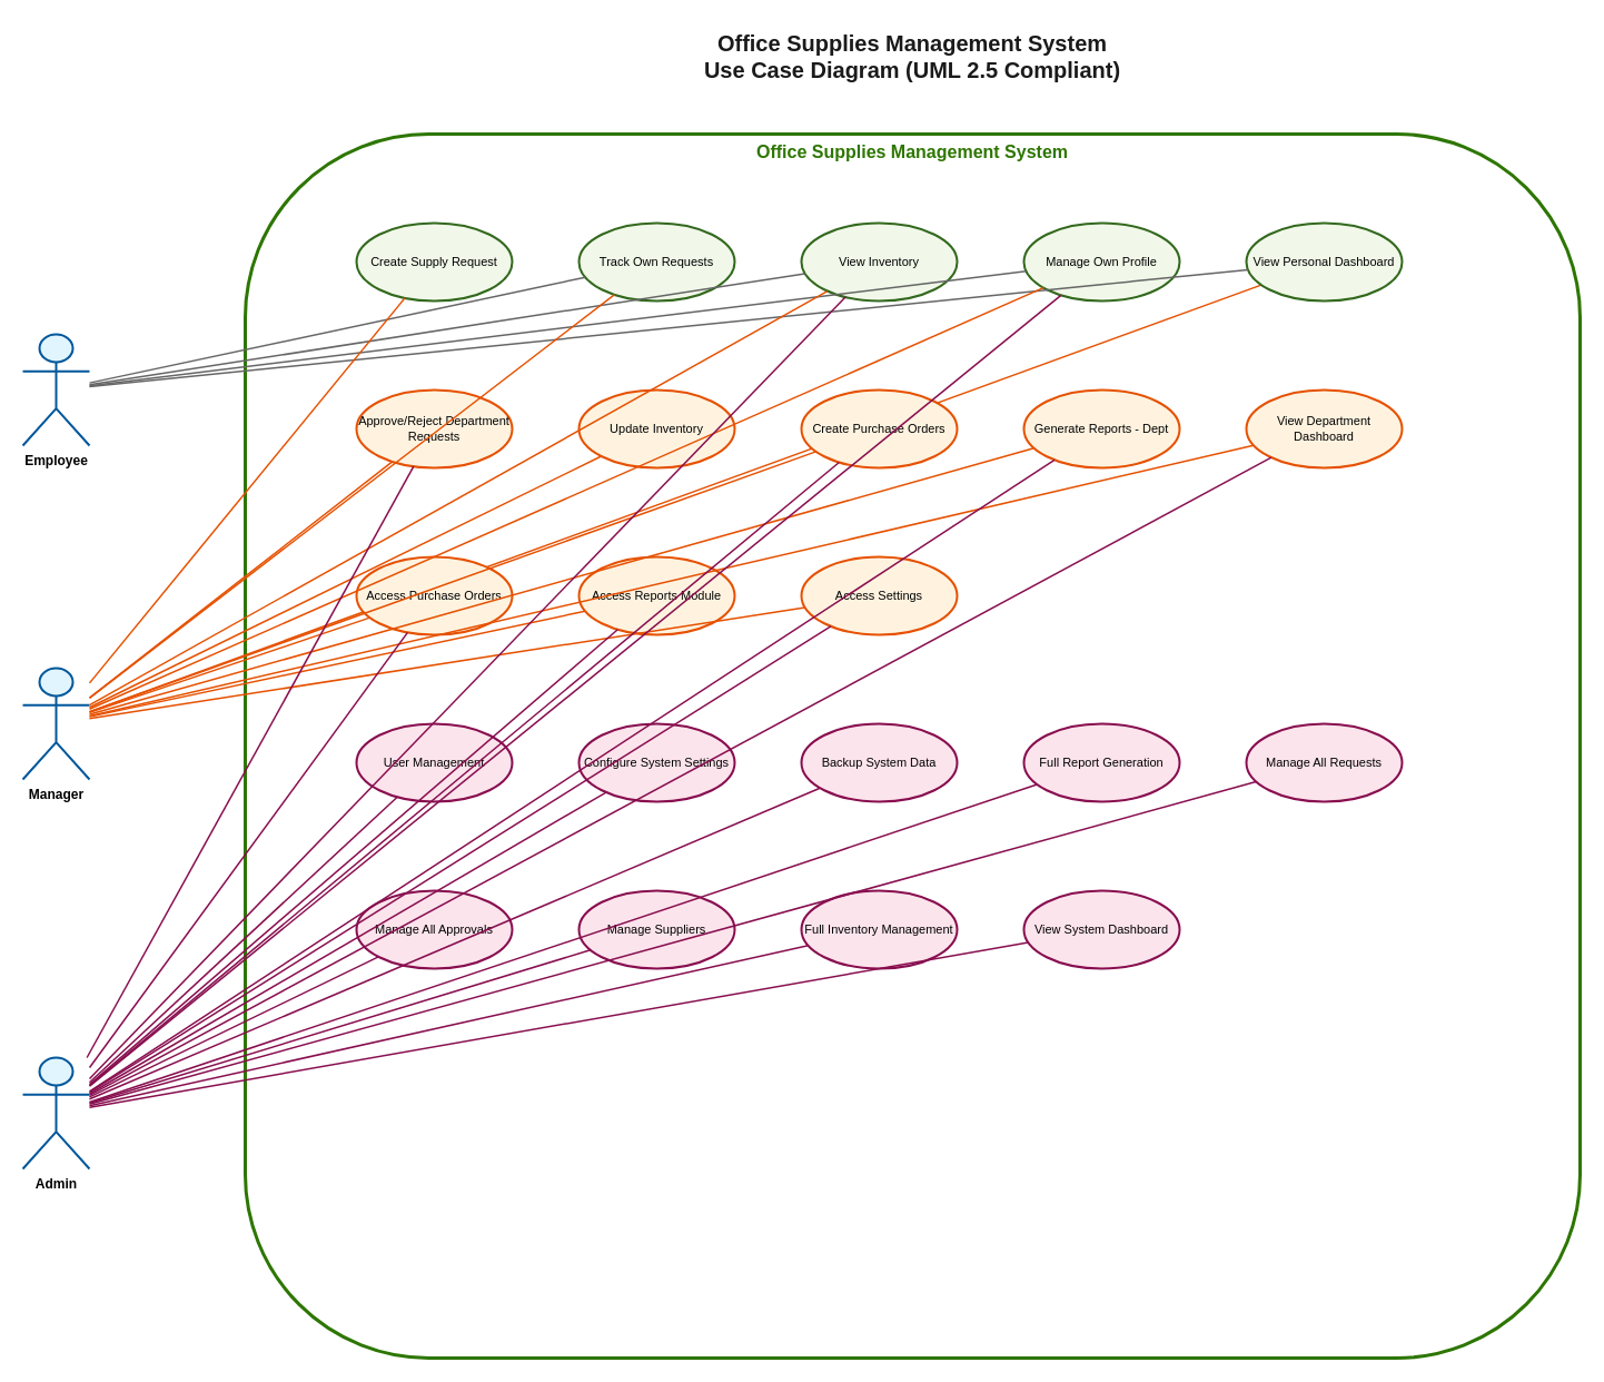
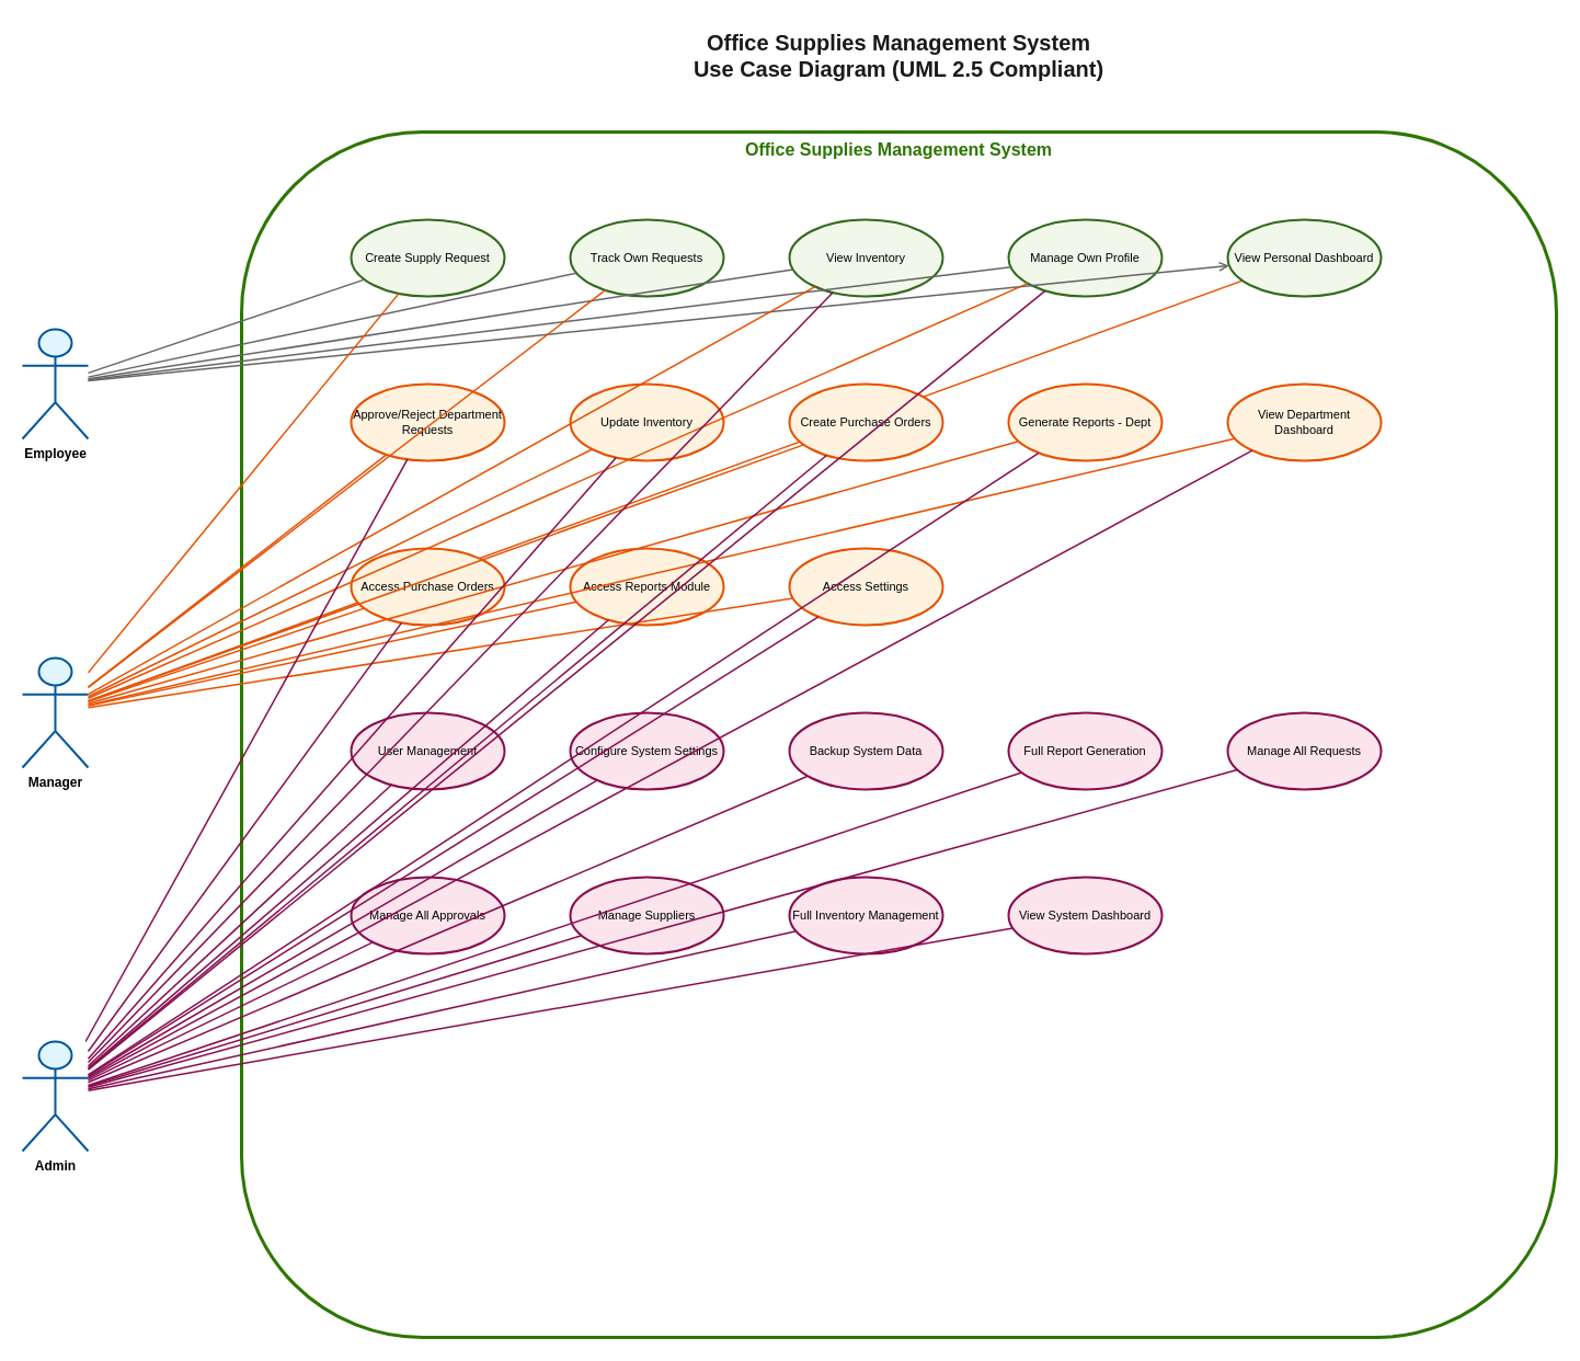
- <mxCell id="34" value="" style="endArrow=none;html=1;strokeColor=#666666;strokeWidth=1.5;" parent="1" source="4" target="12" edge="1"><mxGeometry width="50" height="50" relative="1" as="geometry"><mxPoint x="120" y="400" as="sourcePoint" /><mxPoint x="170" y="350" as="targetPoint" /></mxGeometry></mxCell>
+ <mxCell id="34" value="" style="endArrow=open;html=1;strokeColor=#666666;strokeWidth=1.5;" parent="1" source="4" target="12" edge="1"><mxGeometry width="50" height="50" relative="1" as="geometry"><mxPoint x="120" y="400" as="sourcePoint" /><mxPoint x="170" y="350" as="targetPoint" /></mxGeometry></mxCell>
+ <mxCell id="30" value="" style="endArrow=none;html=1;strokeColor=#666666;strokeWidth=1.5;" parent="1" source="4" target="8" edge="1"><mxGeometry width="50" height="50" relative="1" as="geometry"><mxPoint x="120" y="400" as="sourcePoint" /><mxPoint x="170" y="350" as="targetPoint" /></mxGeometry></mxCell>
+ <mxCell id="50" value="" style="endArrow=none;html=1;strokeColor=#880e4f;strokeWidth=1.5;" parent="1" source="7" target="14" edge="1"><mxGeometry width="50" height="50" relative="1" as="geometry"><mxPoint x="120" y="1000" as="sourcePoint" /><mxPoint x="170" y="950" as="targetPoint" /></mxGeometry></mxCell>
